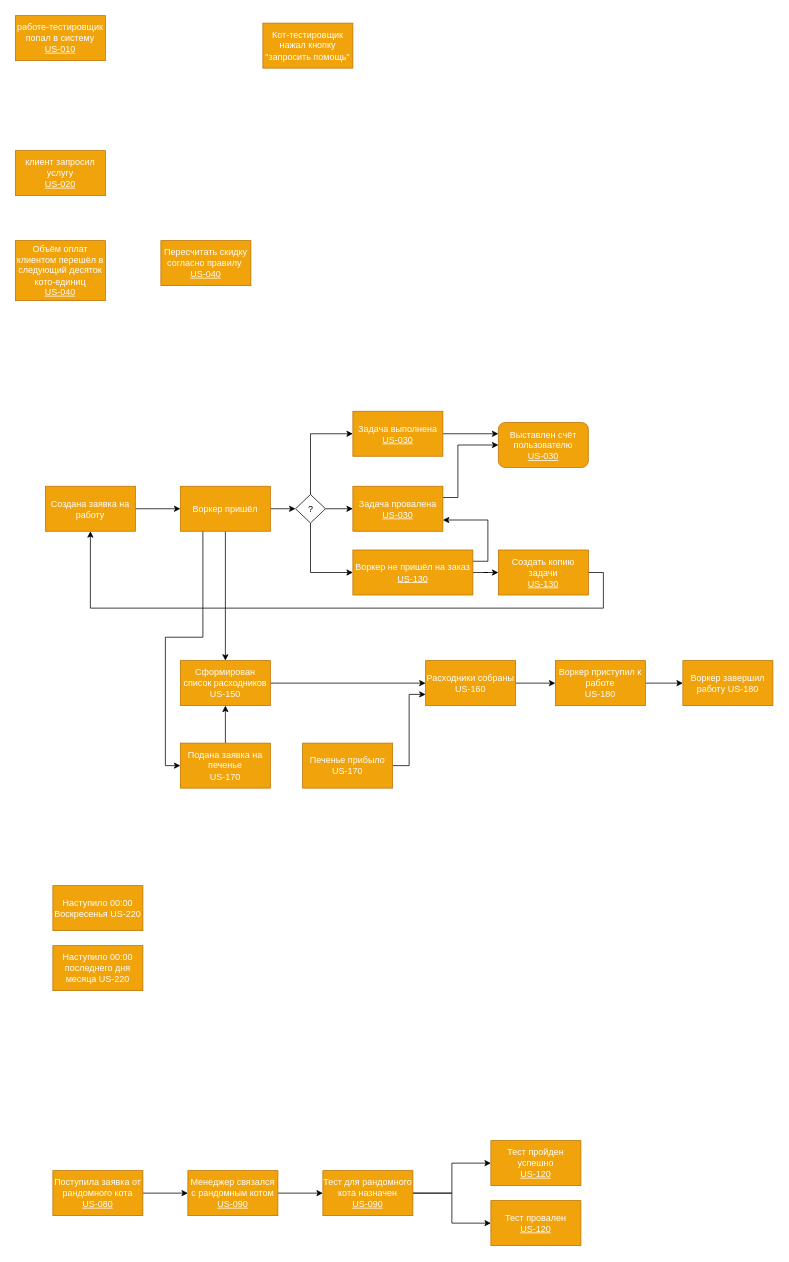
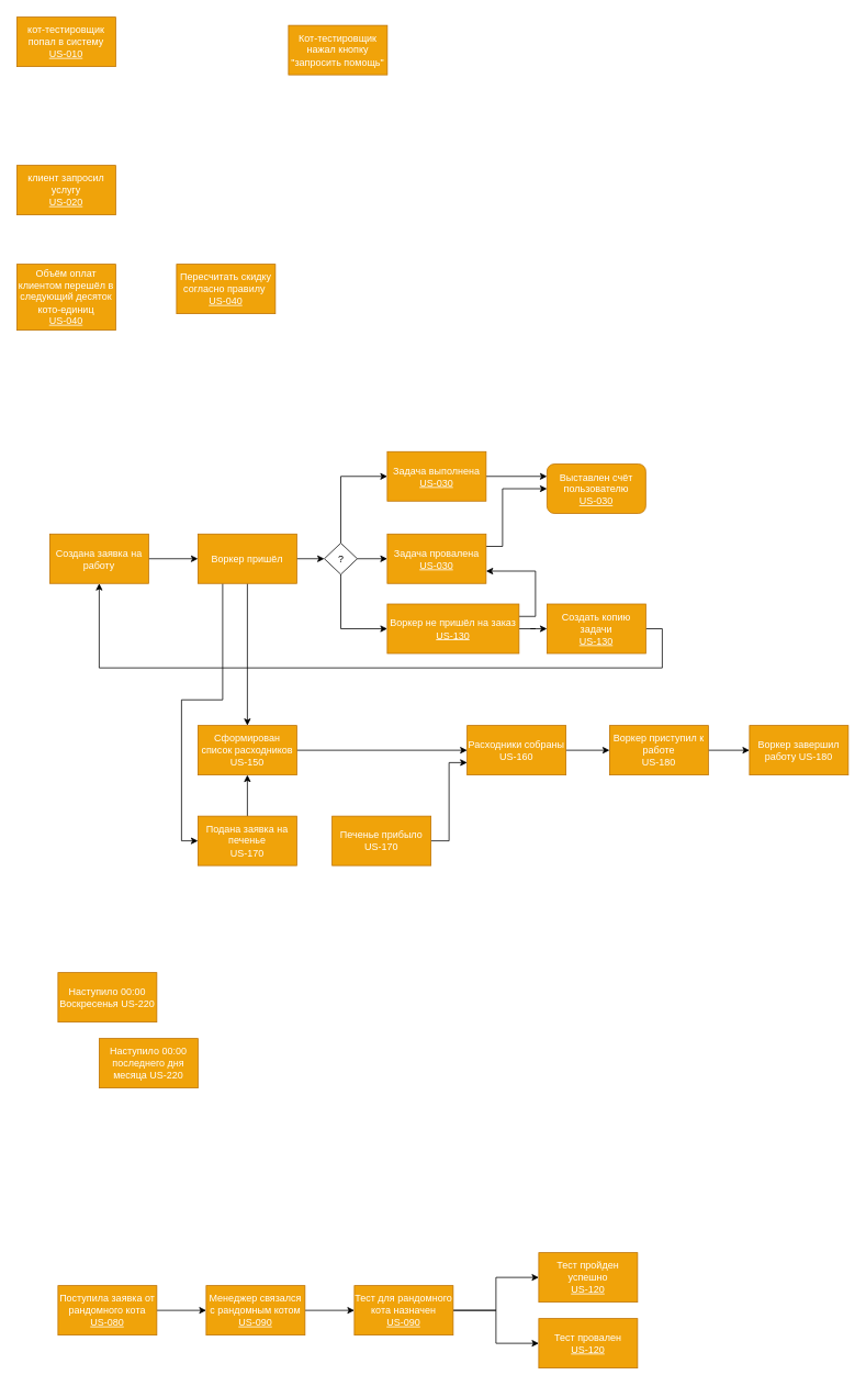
- <mxCell id="2" value="работе-тестировщик попал в систему&lt;br&gt;&lt;u&gt;US-010&lt;/u&gt;" style="rounded=0;whiteSpace=wrap;html=1;fillColor=#f0a30a;strokeColor=#BD7000;fontColor=#ffffff;" vertex="1" parent="1"><mxGeometry x="20" y="20" width="120" height="60" as="geometry" /></mxCell>
+ <mxCell id="2" value="кот-тестировщик попал в систему&lt;br&gt;&lt;u&gt;US-010&lt;/u&gt;" style="rounded=0;whiteSpace=wrap;html=1;fillColor=#f0a30a;strokeColor=#BD7000;fontColor=#ffffff;" vertex="1" parent="1"><mxGeometry x="20" y="20" width="120" height="60" as="geometry" /></mxCell>
- <mxCell id="48" value="Наступило 00:00 последнего дня месяца US-220" style="rounded=0;whiteSpace=wrap;html=1;fillColor=#f0a30a;strokeColor=#BD7000;fontColor=#ffffff;" vertex="1" parent="1"><mxGeometry x="70" y="1260" width="120" height="60" as="geometry" /></mxCell>
+ <mxCell id="48" value="Наступило 00:00 последнего дня месяца US-220" style="rounded=0;whiteSpace=wrap;html=1;fillColor=#f0a30a;strokeColor=#BD7000;fontColor=#ffffff;" vertex="1" parent="1"><mxGeometry x="120" y="1260" width="120" height="60" as="geometry" /></mxCell>
